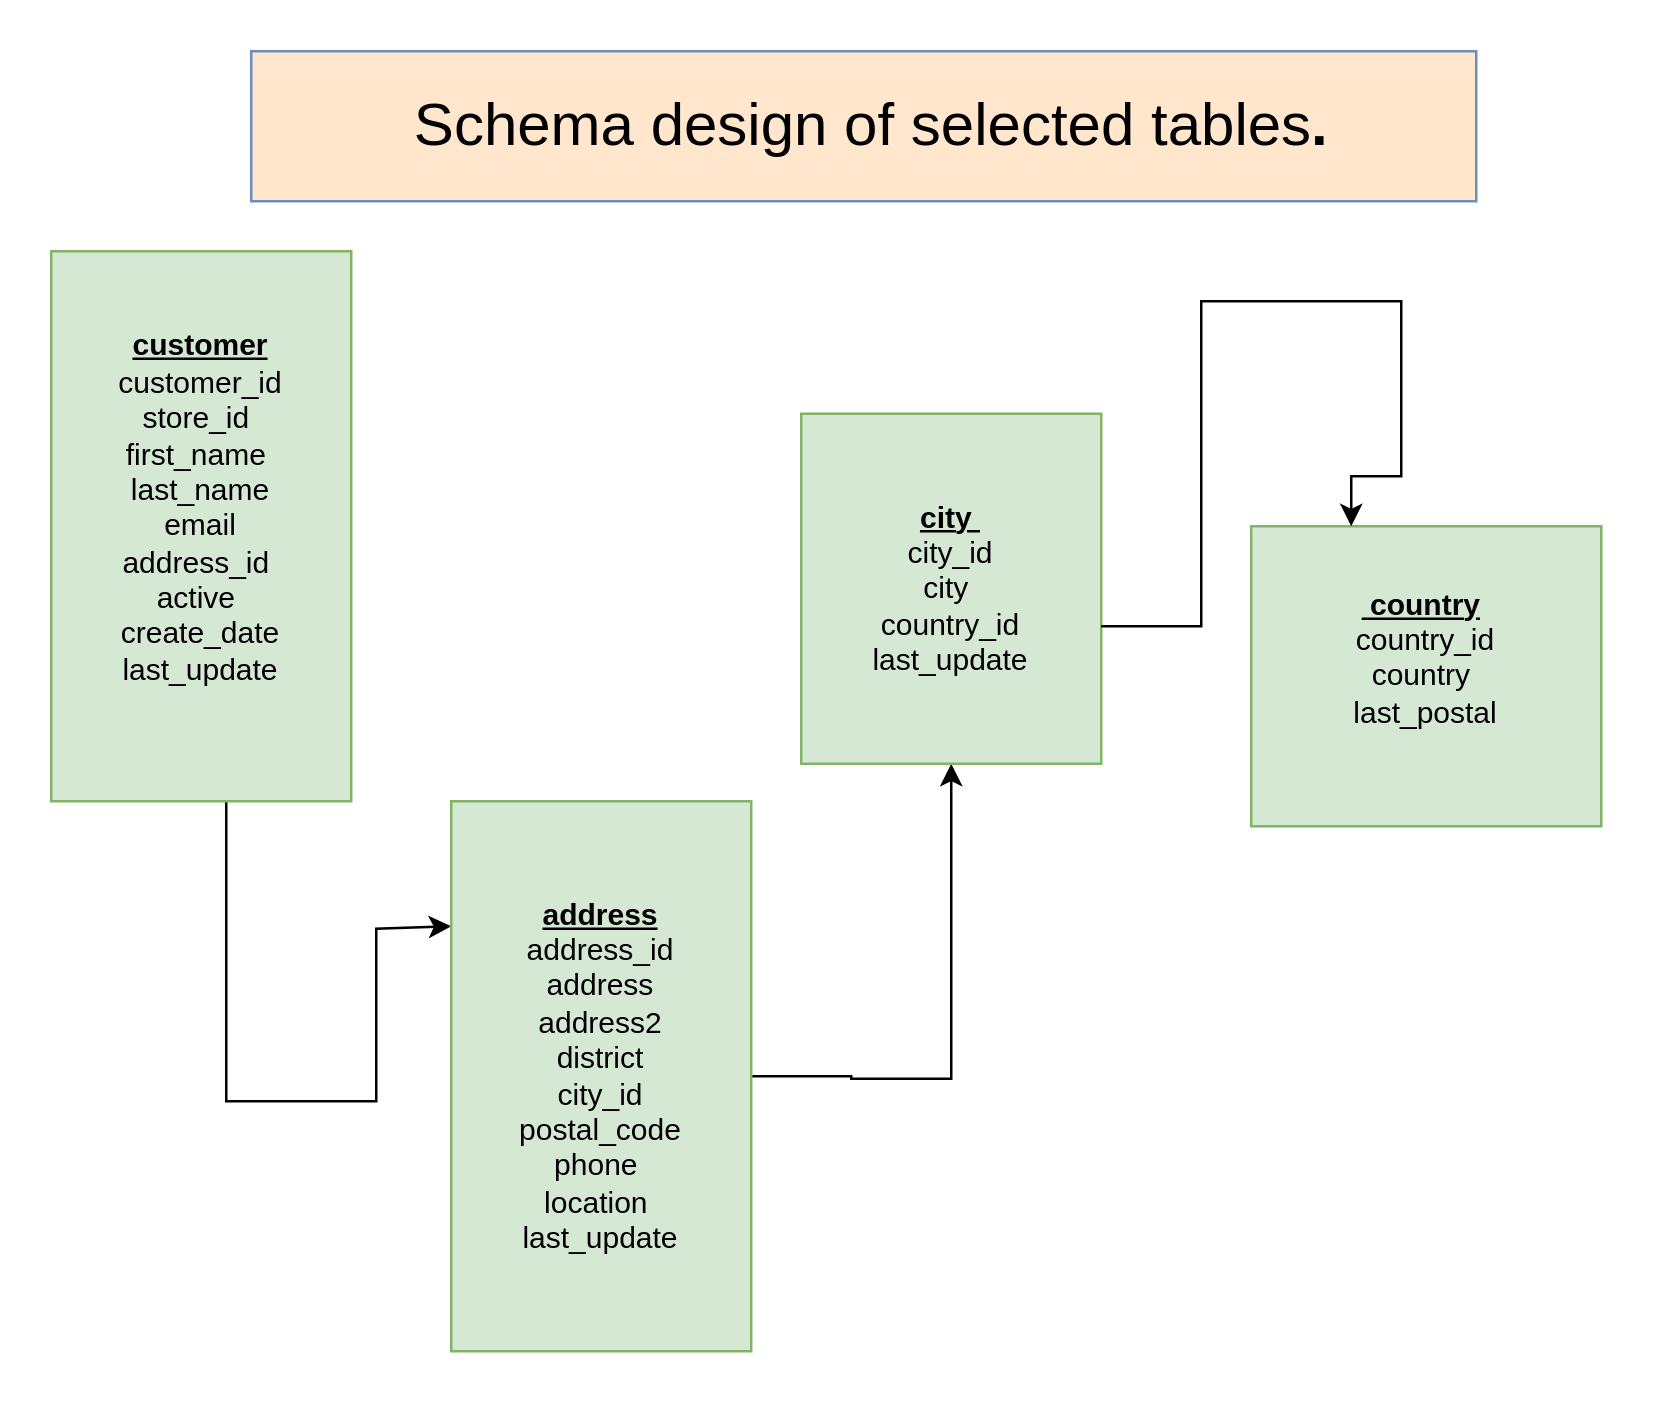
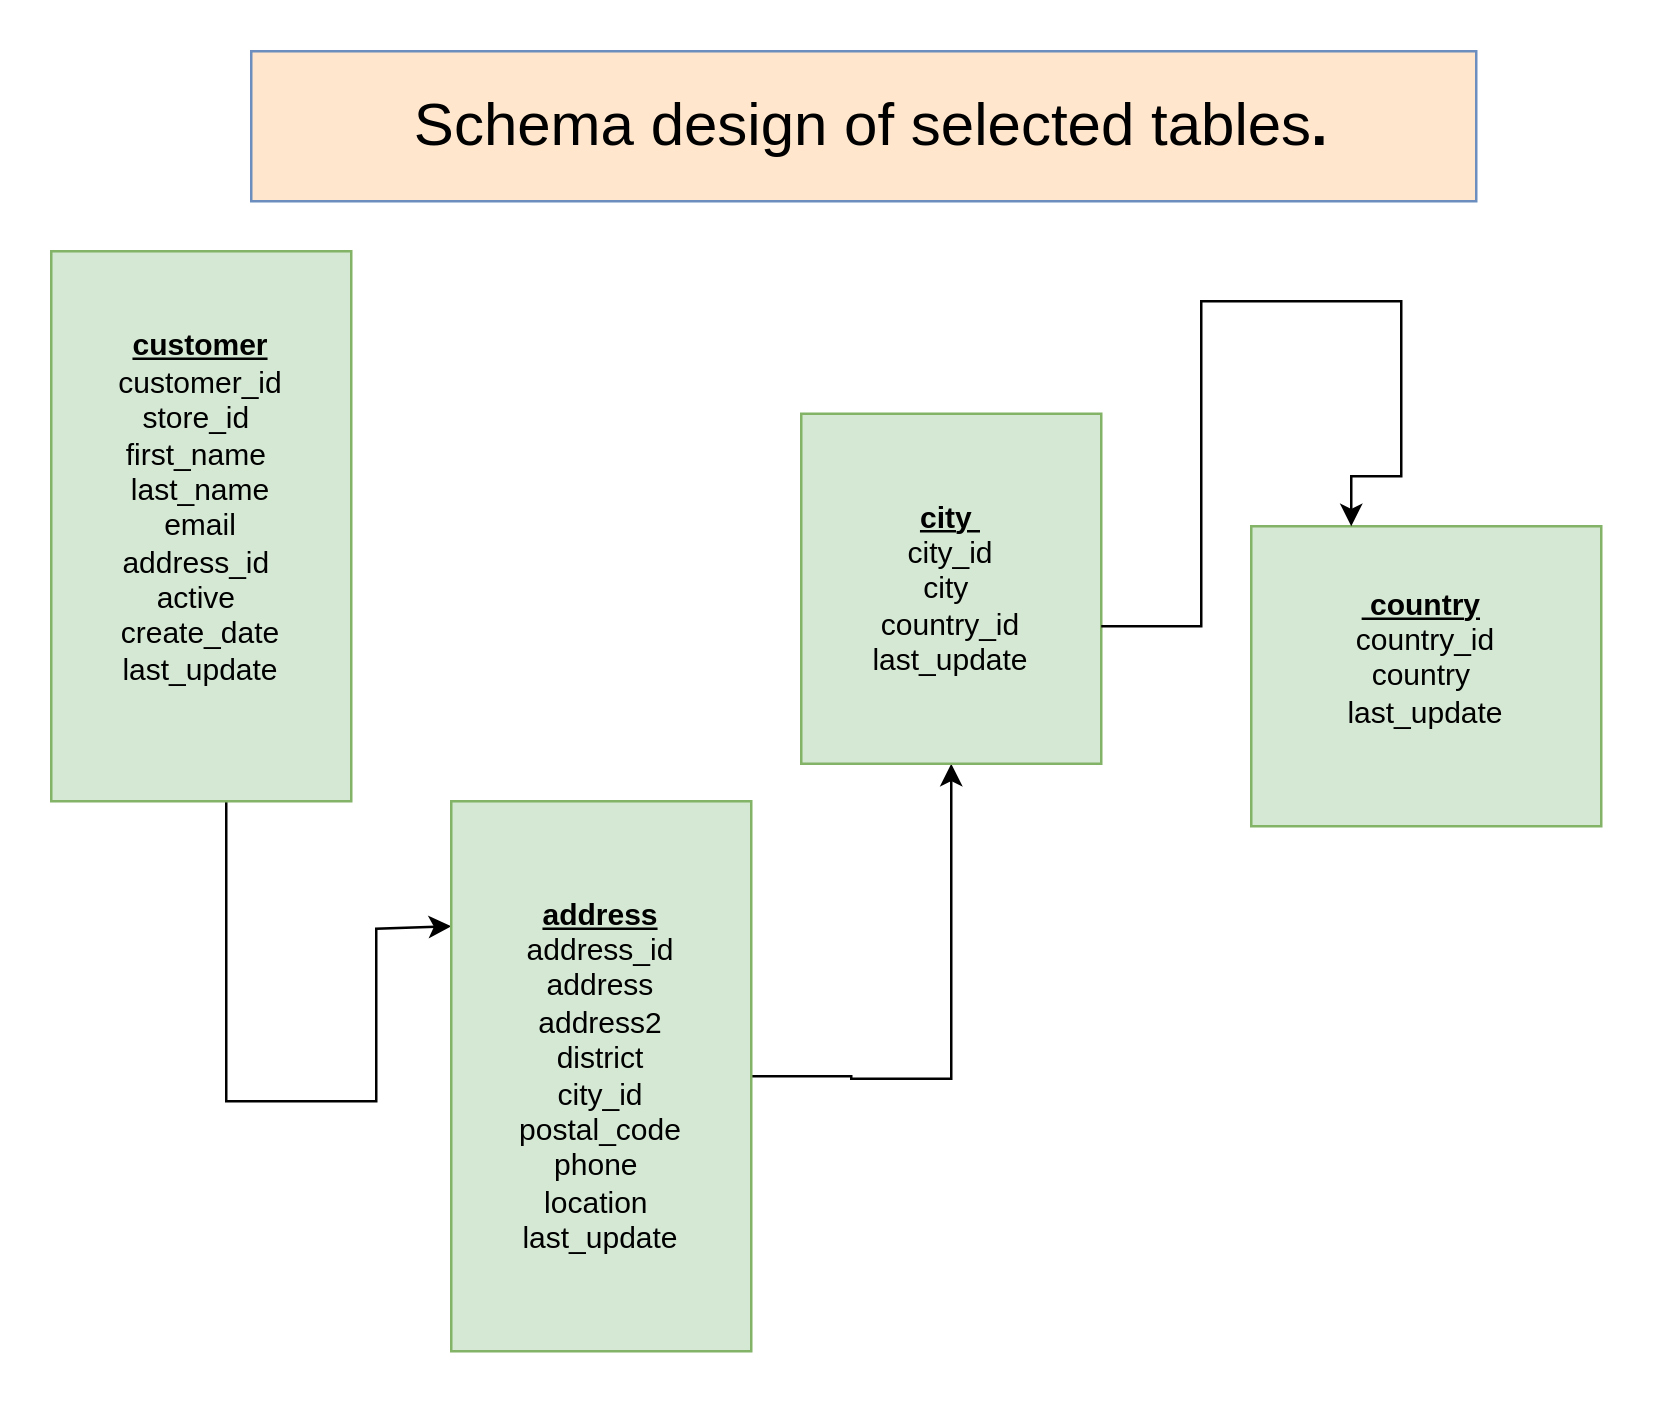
- <mxCell id="8" value="&lt;u style=&quot;font-weight: bold;&quot;&gt;&amp;nbsp;country&lt;/u&gt;&amp;nbsp;&lt;div&gt;country_id&lt;/div&gt;&lt;div&gt;country&amp;nbsp;&lt;/div&gt;&lt;div&gt;last_postal&lt;/div&gt;&lt;div&gt;&lt;br&gt;&lt;/div&gt;" style="rounded=0;whiteSpace=wrap;html=1;fillColor=#d5e8d4;strokeColor=#82b366;" vertex="1" parent="1"><mxGeometry x="500" y="210" width="140" height="120" as="geometry" /></mxCell>
+ <mxCell id="8" value="&lt;u style=&quot;font-weight: bold;&quot;&gt;&amp;nbsp;country&lt;/u&gt;&amp;nbsp;&lt;div&gt;country_id&lt;/div&gt;&lt;div&gt;country&amp;nbsp;&lt;/div&gt;&lt;div&gt;last_update&lt;/div&gt;&lt;div&gt;&lt;br&gt;&lt;/div&gt;" style="rounded=0;whiteSpace=wrap;html=1;fillColor=#d5e8d4;strokeColor=#82b366;" vertex="1" parent="1"><mxGeometry x="500" y="210" width="140" height="120" as="geometry" /></mxCell>
